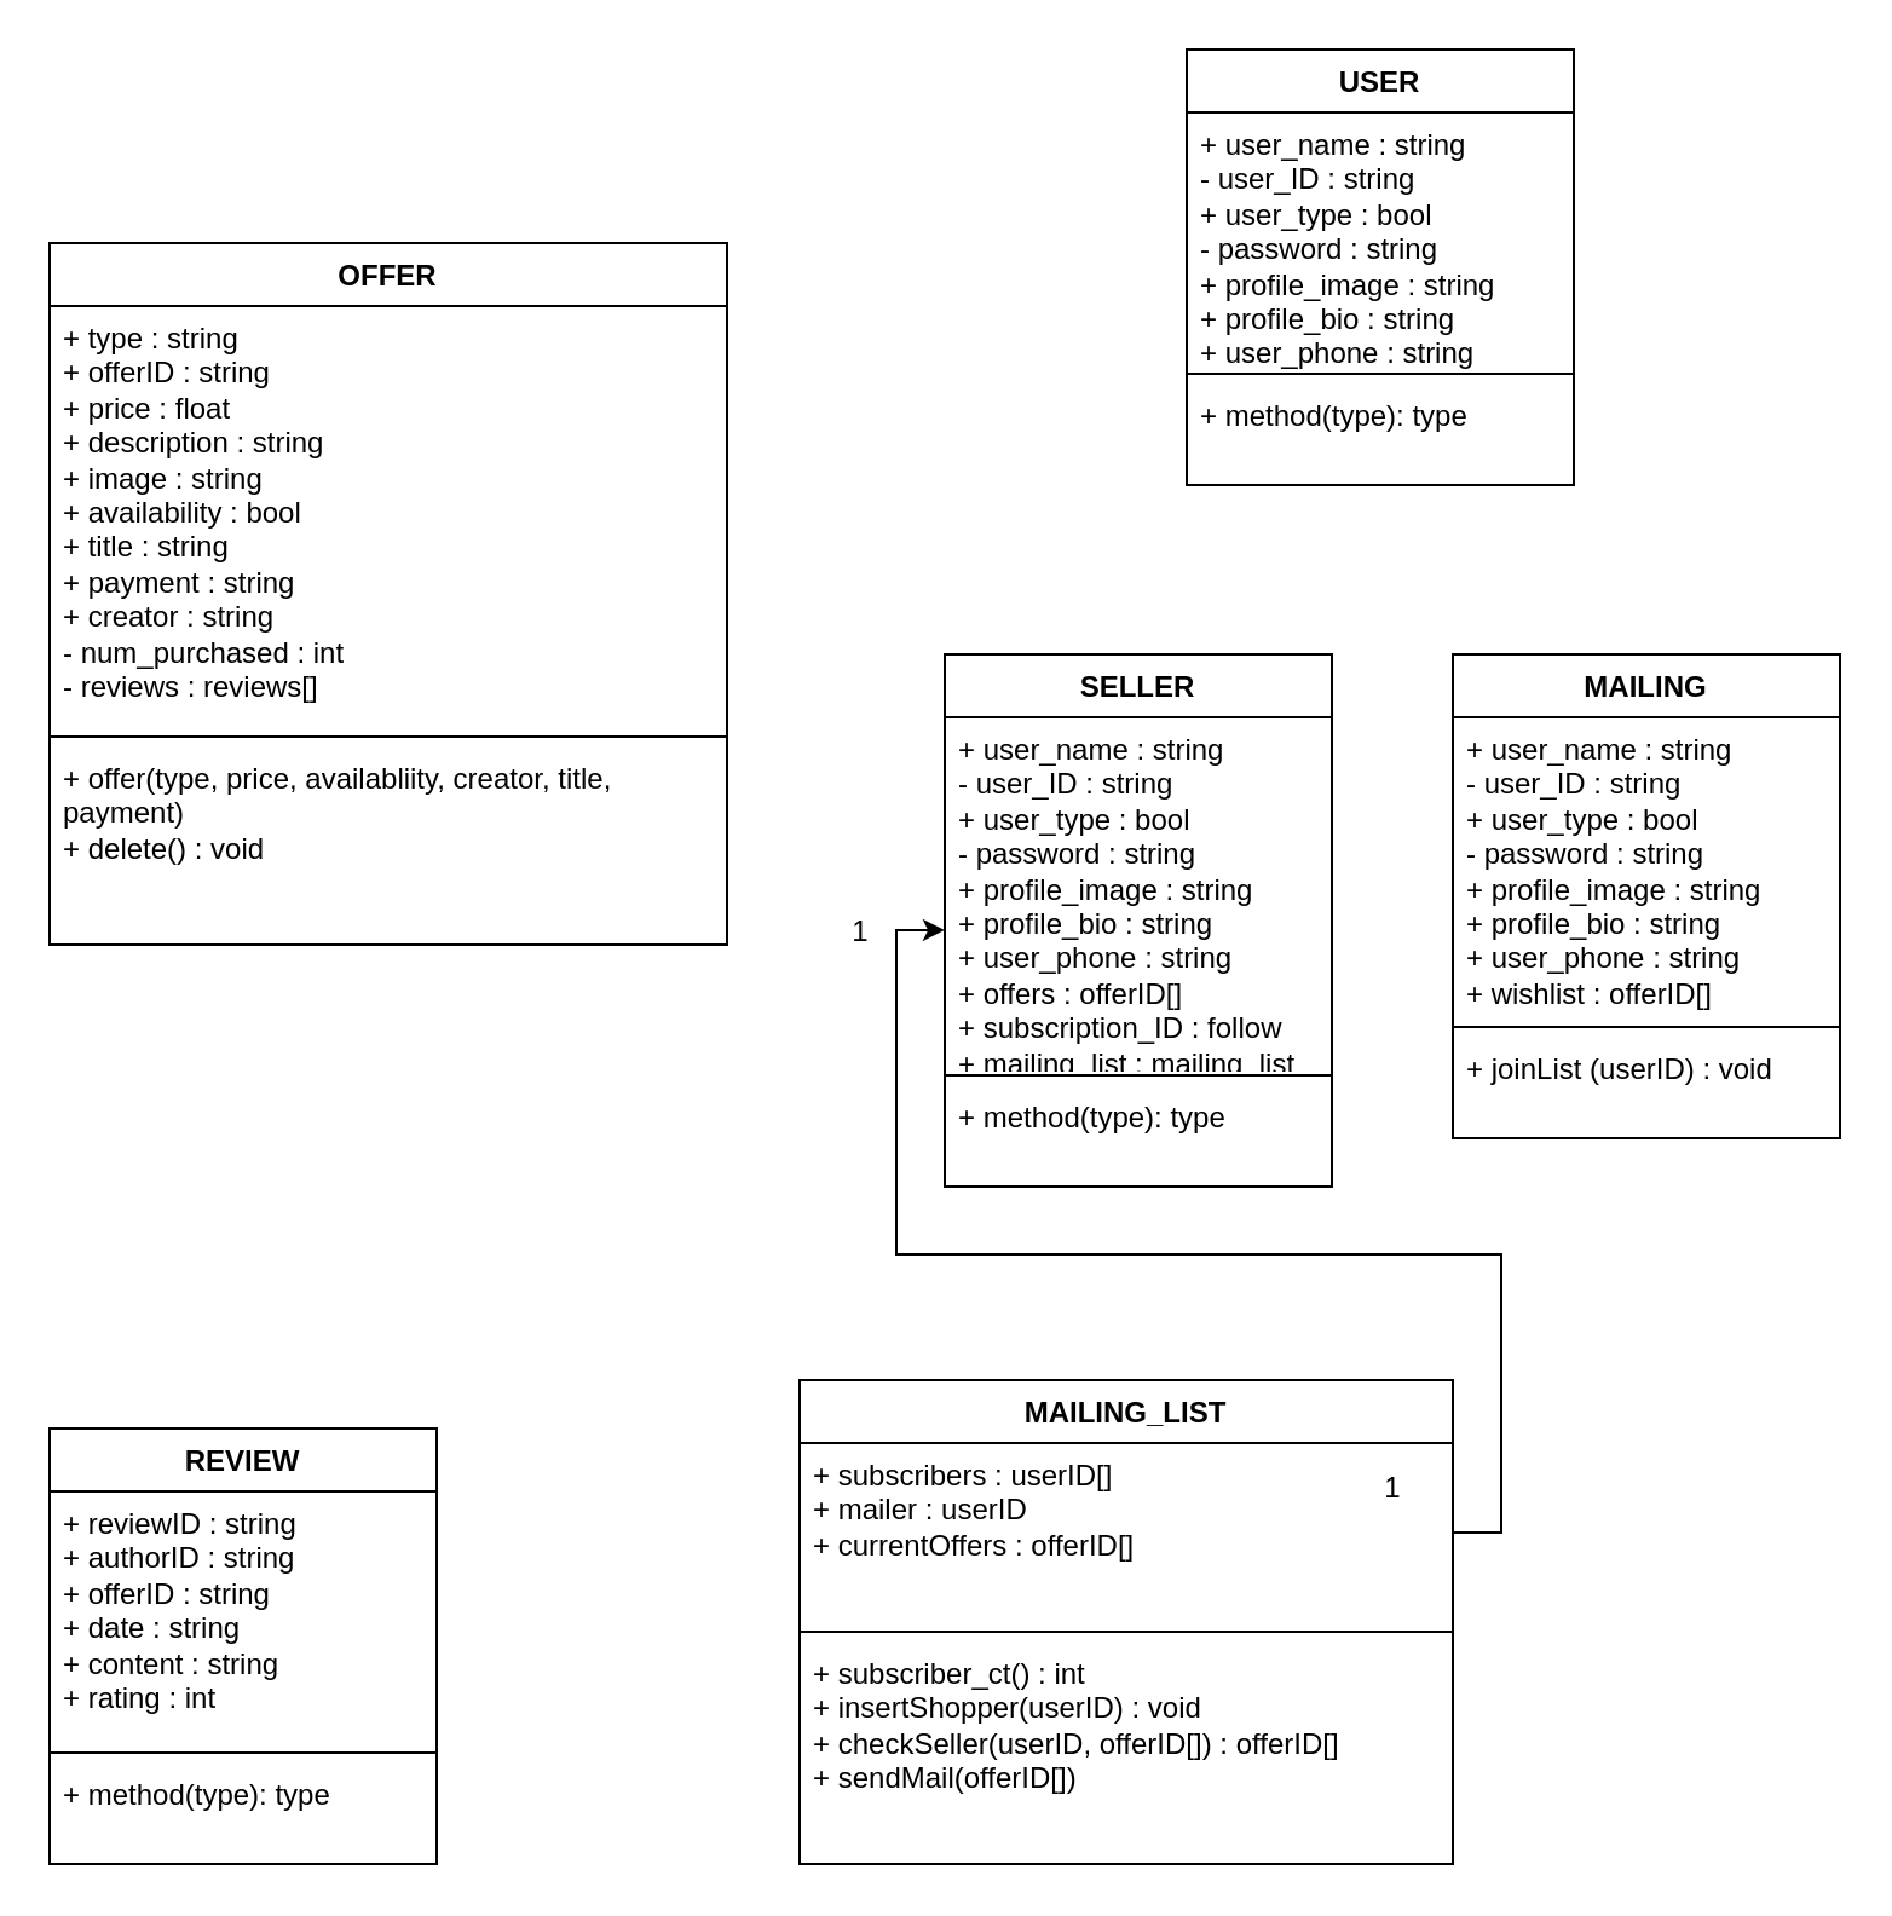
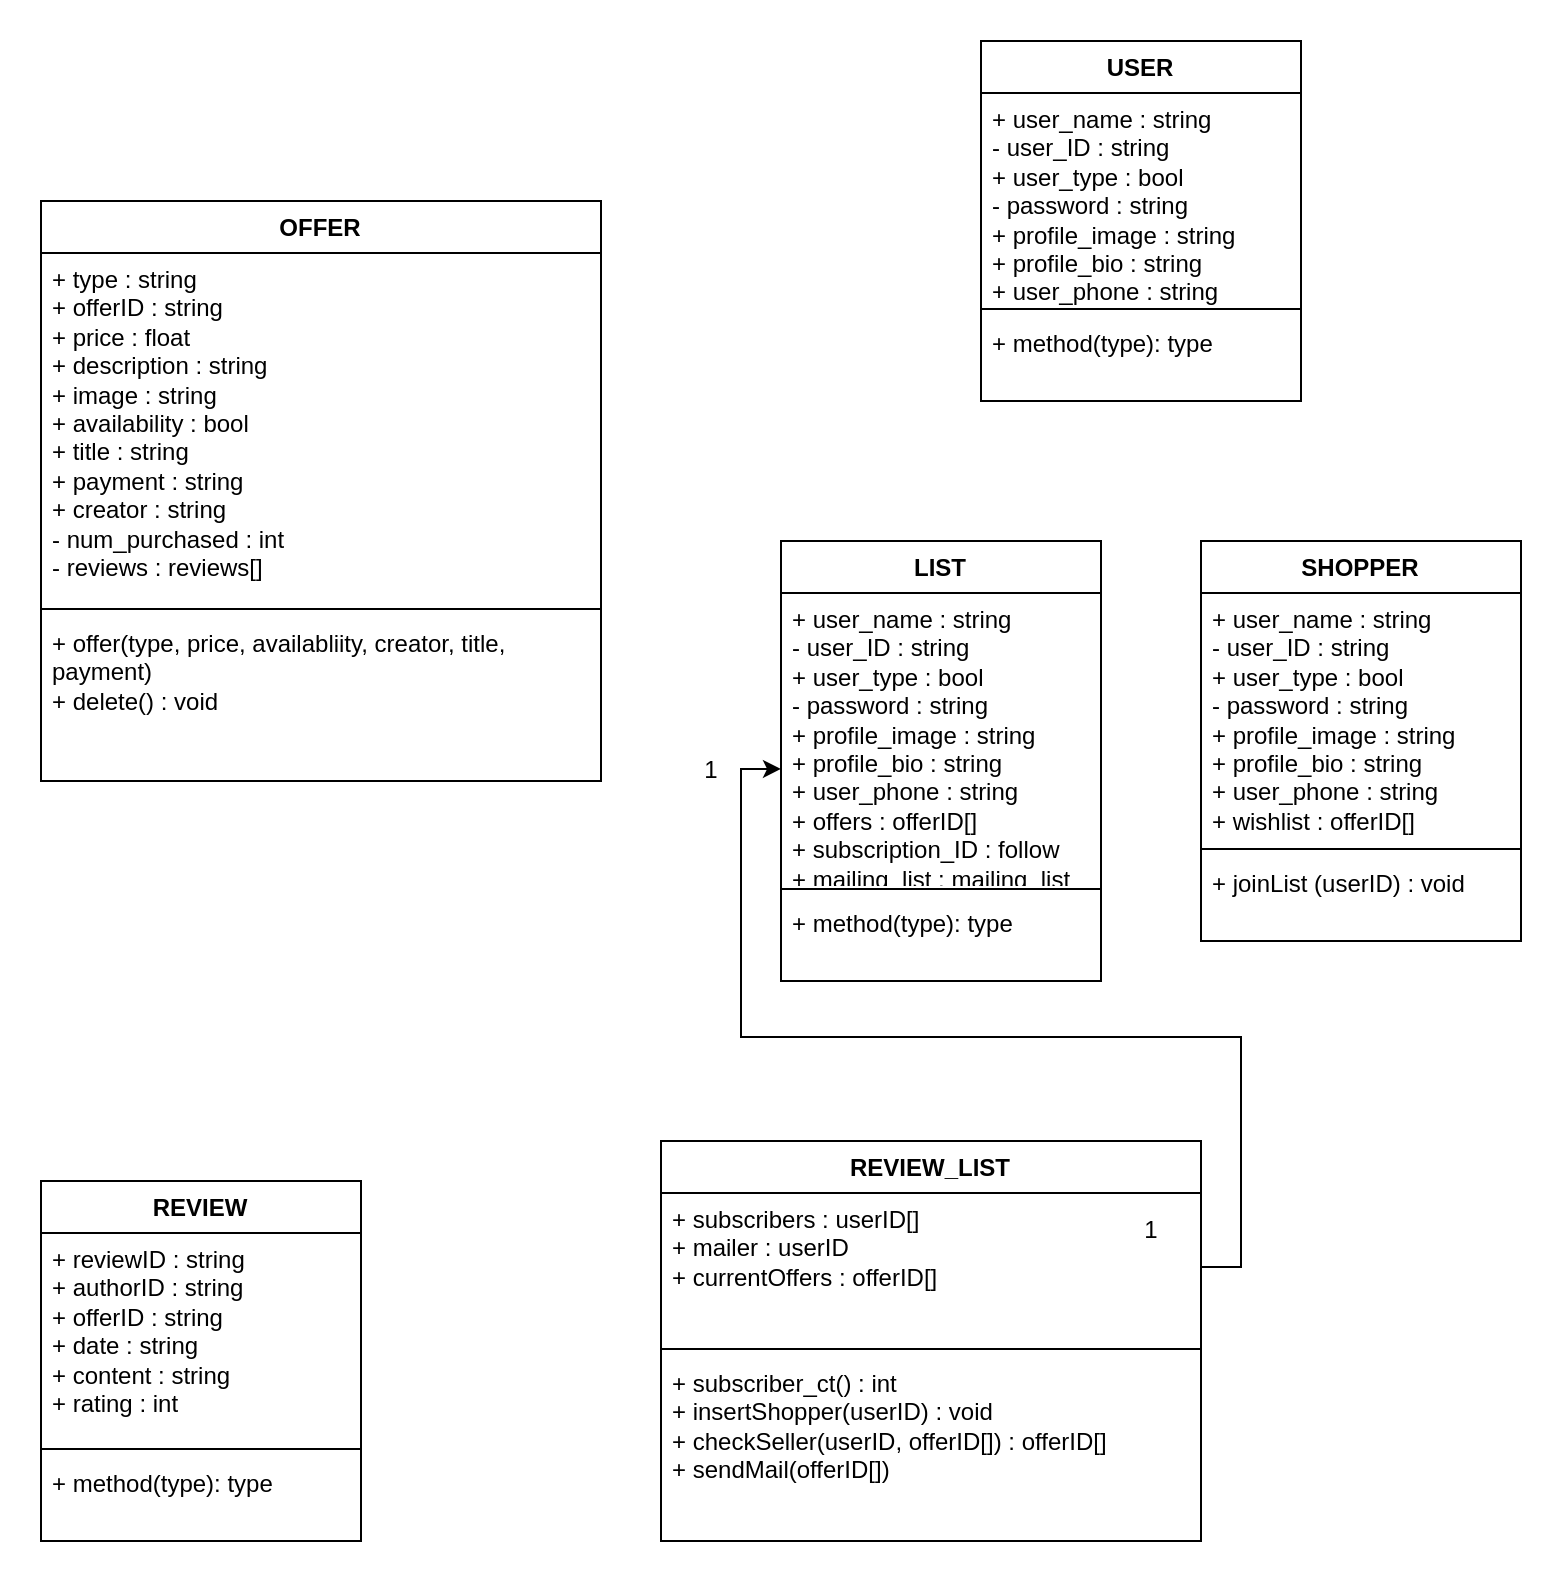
- <mxCell id="10" value="SELLER" style="swimlane;fontStyle=1;align=center;verticalAlign=top;childLayout=stackLayout;horizontal=1;startSize=26;horizontalStack=0;resizeParent=1;resizeParentMax=0;resizeLast=0;collapsible=1;marginBottom=0;whiteSpace=wrap;html=1;" vertex="1" parent="1"><mxGeometry x="390" y="270" width="160" height="220" as="geometry" /></mxCell>
+ <mxCell id="10" value="LIST" style="swimlane;fontStyle=1;align=center;verticalAlign=top;childLayout=stackLayout;horizontal=1;startSize=26;horizontalStack=0;resizeParent=1;resizeParentMax=0;resizeLast=0;collapsible=1;marginBottom=0;whiteSpace=wrap;html=1;" vertex="1" parent="1"><mxGeometry x="390" y="270" width="160" height="220" as="geometry" /></mxCell>
- <mxCell id="14" value="MAILING" style="swimlane;fontStyle=1;align=center;verticalAlign=top;childLayout=stackLayout;horizontal=1;startSize=26;horizontalStack=0;resizeParent=1;resizeParentMax=0;resizeLast=0;collapsible=1;marginBottom=0;whiteSpace=wrap;html=1;" vertex="1" parent="1"><mxGeometry x="600" y="270" width="160" height="200" as="geometry" /></mxCell>
+ <mxCell id="14" value="SHOPPER" style="swimlane;fontStyle=1;align=center;verticalAlign=top;childLayout=stackLayout;horizontal=1;startSize=26;horizontalStack=0;resizeParent=1;resizeParentMax=0;resizeLast=0;collapsible=1;marginBottom=0;whiteSpace=wrap;html=1;" vertex="1" parent="1"><mxGeometry x="600" y="270" width="160" height="200" as="geometry" /></mxCell>
- <mxCell id="22" value="MAILING_LIST" style="swimlane;fontStyle=1;align=center;verticalAlign=top;childLayout=stackLayout;horizontal=1;startSize=26;horizontalStack=0;resizeParent=1;resizeParentMax=0;resizeLast=0;collapsible=1;marginBottom=0;whiteSpace=wrap;html=1;" vertex="1" parent="1"><mxGeometry x="330" y="570" width="270" height="200" as="geometry" /></mxCell>
+ <mxCell id="22" value="REVIEW_LIST" style="swimlane;fontStyle=1;align=center;verticalAlign=top;childLayout=stackLayout;horizontal=1;startSize=26;horizontalStack=0;resizeParent=1;resizeParentMax=0;resizeLast=0;collapsible=1;marginBottom=0;whiteSpace=wrap;html=1;" vertex="1" parent="1"><mxGeometry x="330" y="570" width="270" height="200" as="geometry" /></mxCell>
